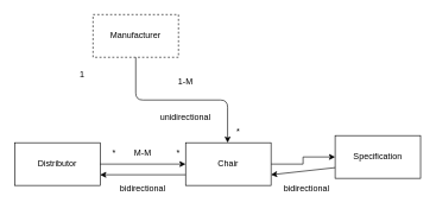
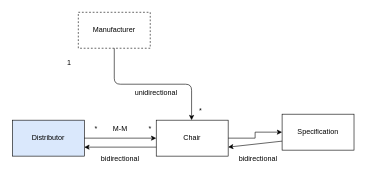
- <mxCell id="10" value="1-M" style="text;html=1;strokeColor=none;fillColor=none;align=center;verticalAlign=middle;whiteSpace=wrap;rounded=0;sketch=0;" parent="1" vertex="1"><mxGeometry x="230" y="100" width="60" height="30" as="geometry" /></mxCell>
- <mxCell id="12" value="unidirectional" style="text;html=1;strokeColor=none;fillColor=none;align=center;verticalAlign=middle;whiteSpace=wrap;rounded=0;sketch=0;" parent="1" vertex="1"><mxGeometry x="230" y="150" width="60" height="30" as="geometry" /></mxCell>
+ <mxCell id="12" value="unidirectional" style="text;html=1;strokeColor=none;fillColor=none;align=center;verticalAlign=middle;whiteSpace=wrap;rounded=0;sketch=0;" parent="1" vertex="1"><mxGeometry x="230" y="140" width="60" height="30" as="geometry" /></mxCell>
- <mxCell id="8" value="Distributor" style="rounded=0;whiteSpace=wrap;html=1;sketch=0;" parent="1" vertex="1"><mxGeometry x="20" y="200" width="120" height="60" as="geometry" /></mxCell>
+ <mxCell id="8" value="Distributor" style="rounded=0;whiteSpace=wrap;html=1;sketch=0;fillColor=#dae8fc;" parent="1" vertex="1"><mxGeometry x="20" y="200" width="120" height="60" as="geometry" /></mxCell>
